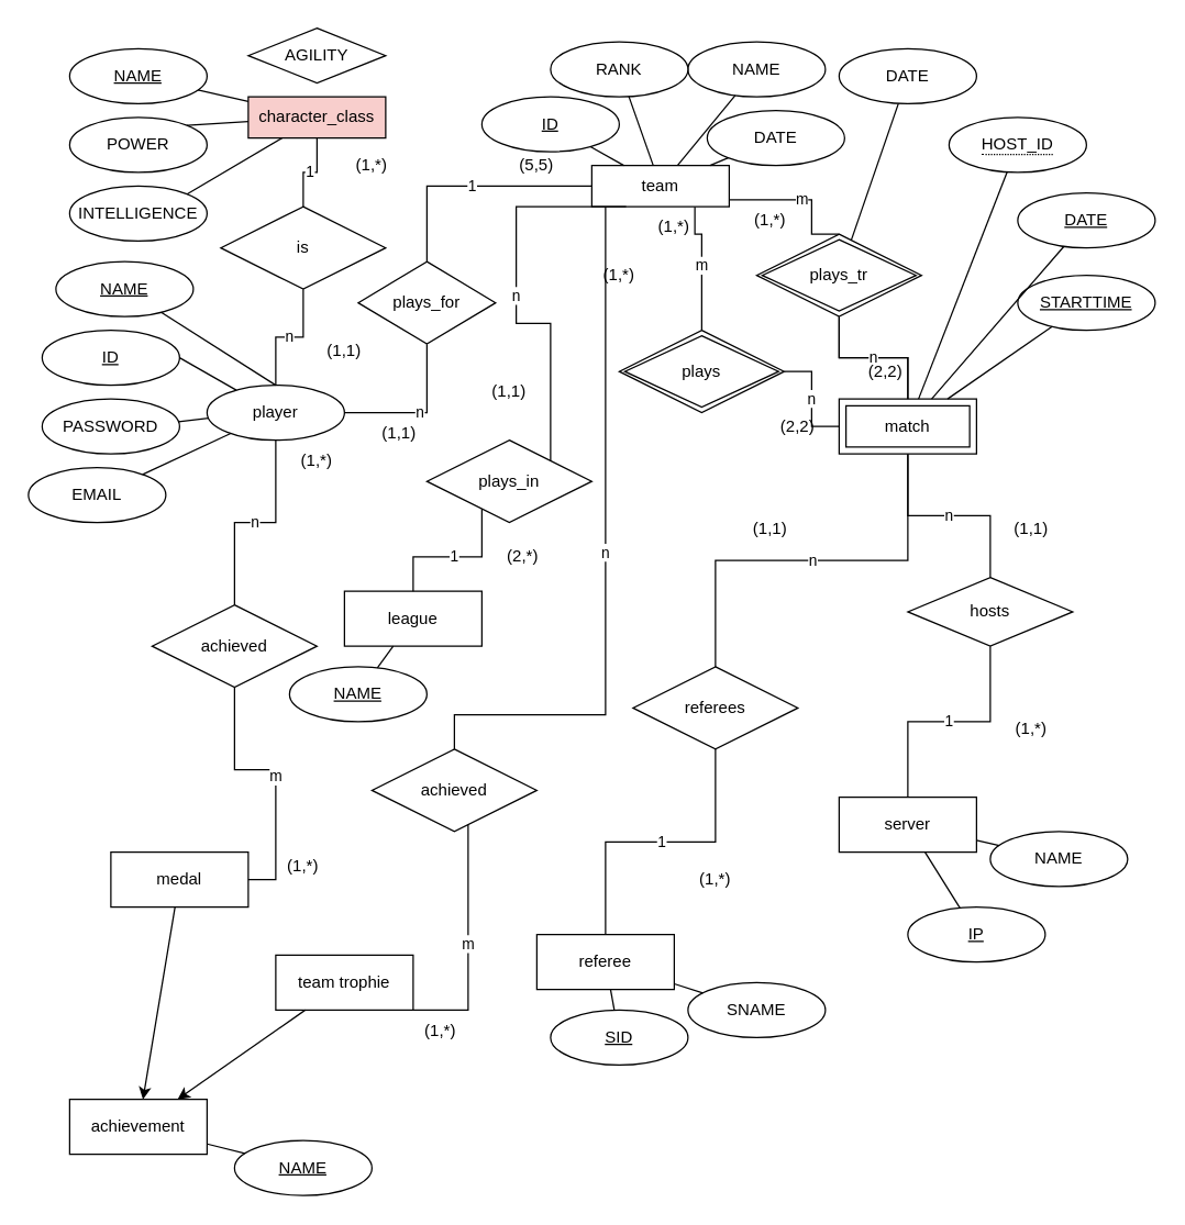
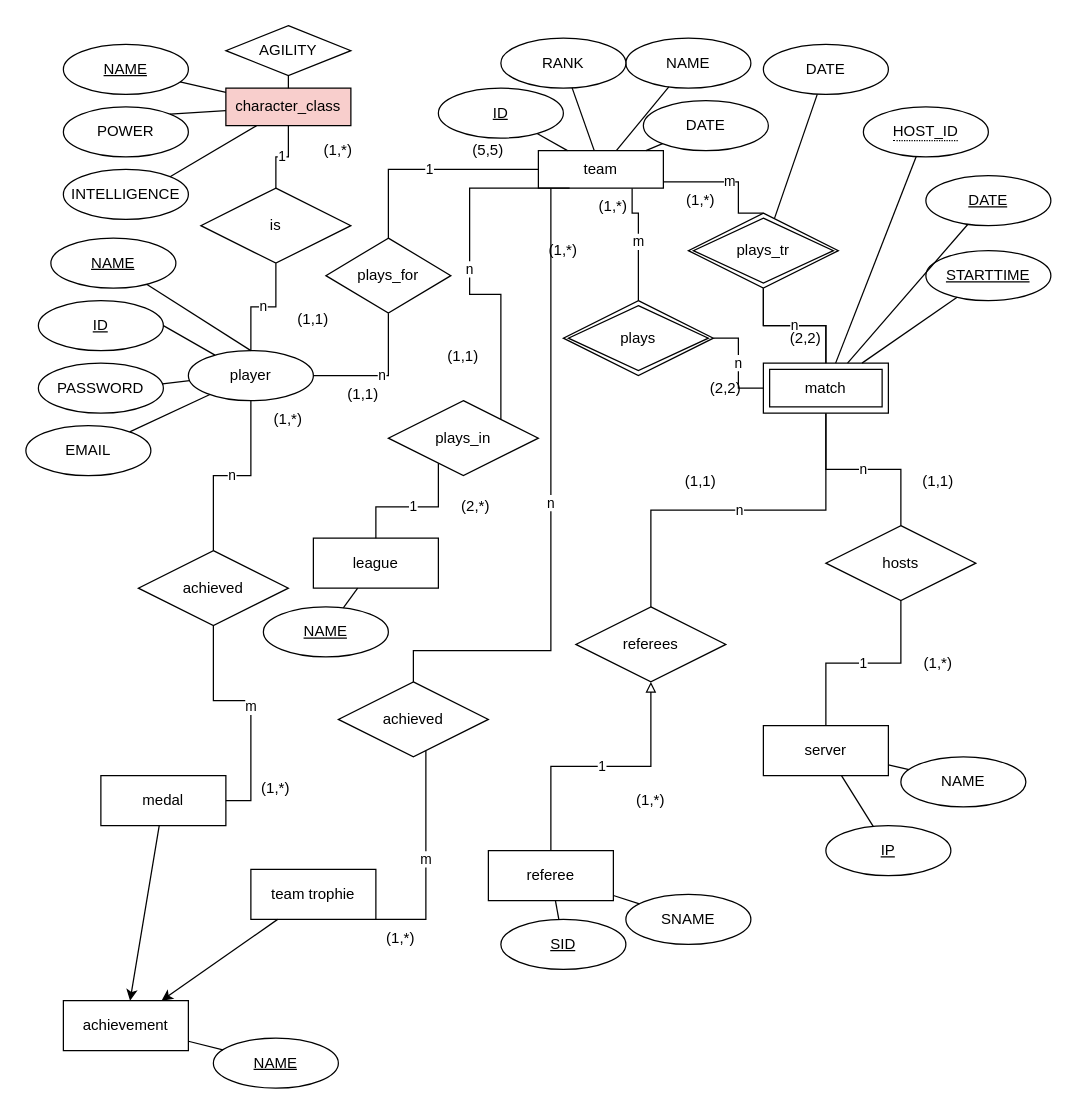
+ <mxCell id="50" value="" style="endArrow=none;html=1;rounded=0;entryX=0.5;entryY=1;entryDx=0;entryDy=0;" parent="1" source="9" target="12" edge="1"><mxGeometry relative="1" as="geometry"><mxPoint x="-365" y="-397.692" as="sourcePoint" /><mxPoint x="-398.333" y="-402.82" as="targetPoint" /></mxGeometry></mxCell>
- <mxCell id="67" value="hosts" style="shape=rhombus;perimeter=rhombusPerimeter;whiteSpace=wrap;html=1;align=center;" parent="1" vertex="1"><mxGeometry x="660" y="420" width="120" height="50" as="geometry" /></mxCell>
+ <mxCell id="67" value="hosts" style="shape=rhombus;perimeter=rhombusPerimeter;whiteSpace=wrap;html=1;align=center;" parent="1" vertex="1"><mxGeometry x="660" y="420" width="120" height="60" as="geometry" /></mxCell>
- <mxCell id="66" value="1" style="edgeStyle=orthogonalEdgeStyle;rounded=0;orthogonalLoop=1;jettySize=auto;html=1;exitX=0.5;exitY=0;exitDx=0;exitDy=0;endArrow=none;endFill=0;" parent="1" source="18" target="65" edge="1"><mxGeometry relative="1" as="geometry"><mxPoint x="440" y="680" as="sourcePoint" /><mxPoint x="640" y="220" as="targetPoint" /></mxGeometry></mxCell>
+ <mxCell id="66" value="1" style="edgeStyle=orthogonalEdgeStyle;rounded=0;orthogonalLoop=1;jettySize=auto;html=1;exitX=0.5;exitY=0;exitDx=0;exitDy=0;endArrow=block;endFill=0;" parent="1" source="18" target="65" edge="1"><mxGeometry relative="1" as="geometry"><mxPoint x="440" y="680" as="sourcePoint" /><mxPoint x="640" y="220" as="targetPoint" /></mxGeometry></mxCell>
